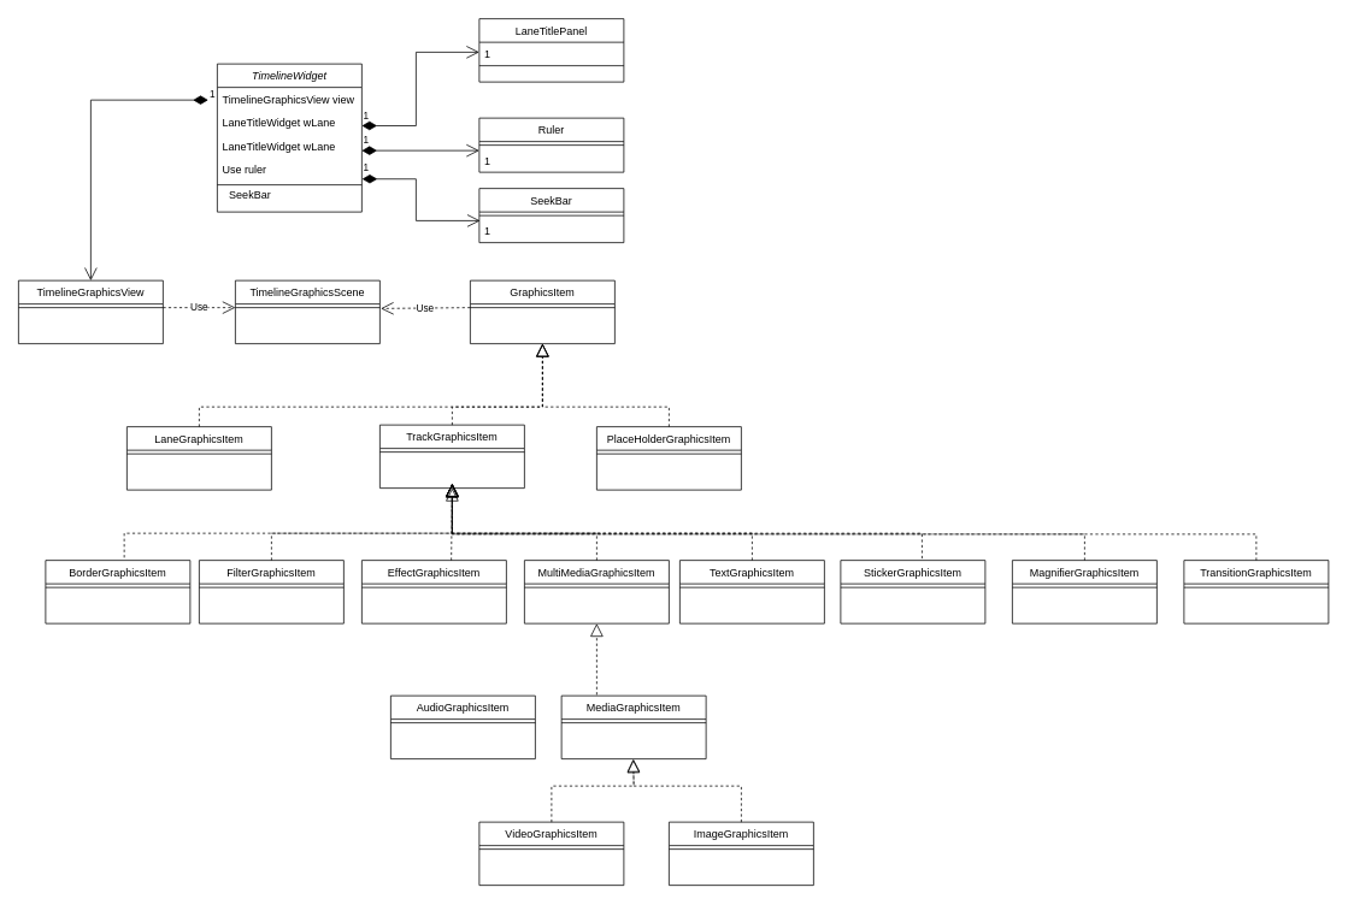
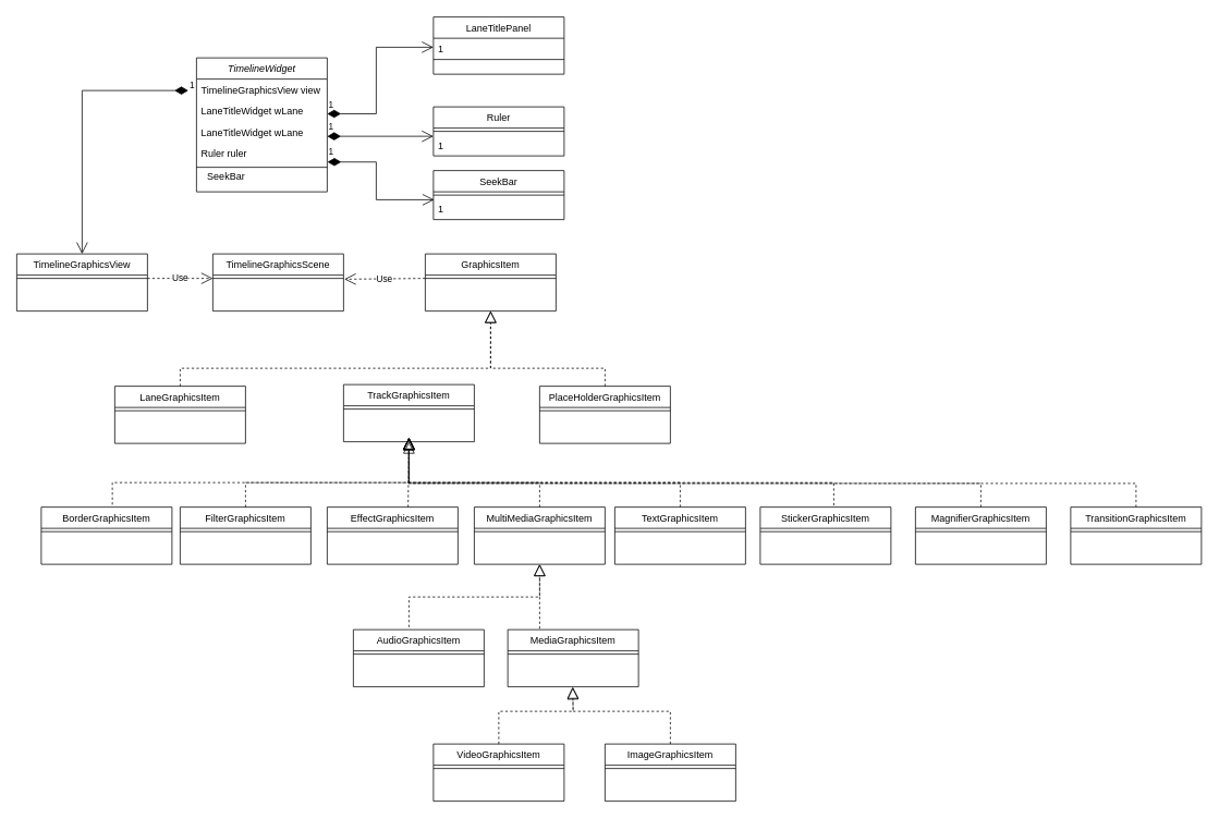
- <mxCell id="6" value="Use ruler&#10;" style="text;align=left;verticalAlign=top;spacingLeft=4;spacingRight=4;overflow=hidden;rotatable=0;points=[[0,0.5],[1,0.5]];portConstraint=eastwest;rounded=0;shadow=0;html=0;" parent="2" vertex="1"><mxGeometry y="104" width="160" height="26" as="geometry" /></mxCell>
+ <mxCell id="6" value="Ruler ruler&#10;" style="text;align=left;verticalAlign=top;spacingLeft=4;spacingRight=4;overflow=hidden;rotatable=0;points=[[0,0.5],[1,0.5]];portConstraint=eastwest;rounded=0;shadow=0;html=0;" parent="2" vertex="1"><mxGeometry y="104" width="160" height="26" as="geometry" /></mxCell>
- <mxCell id="27" value="" style="endArrow=block;dashed=1;endFill=0;endSize=12;html=1;rounded=0;entryX=0.5;entryY=1;entryDx=0;entryDy=0;exitX=0.5;exitY=0;exitDx=0;exitDy=0;" edge="1" parent="1" source="23" target="21"><mxGeometry width="160" relative="1" as="geometry"><mxPoint x="490" y="460" as="sourcePoint" /><mxPoint x="500" y="400" as="targetPoint" /><Array as="points"><mxPoint x="500" y="450" /><mxPoint x="600" y="450" /></Array></mxGeometry></mxCell>
+ <mxCell id="56" value="" style="endArrow=block;dashed=1;endFill=0;endSize=12;html=1;rounded=0;exitX=0.425;exitY=-0.043;exitDx=0;exitDy=0;exitPerimeter=0;entryX=0.5;entryY=1;entryDx=0;entryDy=0;" edge="1" parent="1" source="42" target="30"><mxGeometry width="160" relative="1" as="geometry"><mxPoint x="430" y="670" as="sourcePoint" /><mxPoint x="590" y="670" as="targetPoint" /><Array as="points"><mxPoint x="500" y="730" /><mxPoint x="660" y="730" /></Array></mxGeometry></mxCell>
